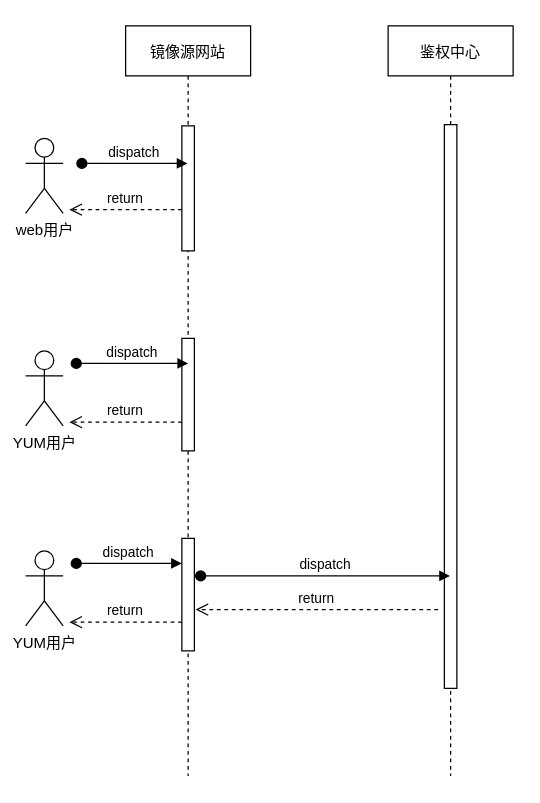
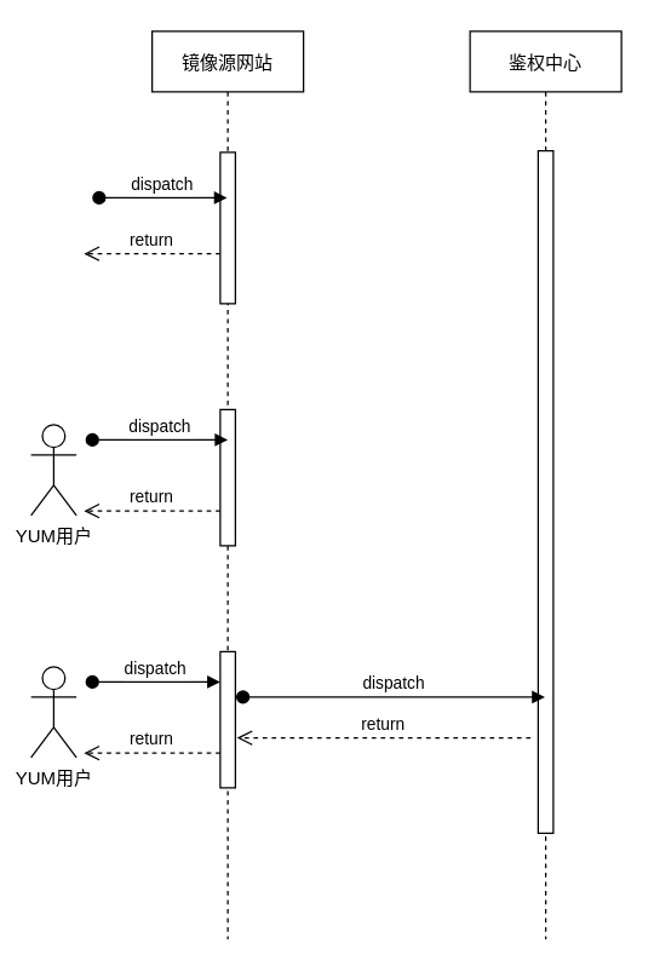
- <mxCell id="12" value="web用户" style="shape=umlActor;verticalLabelPosition=bottom;verticalAlign=top;html=1;outlineConnect=0;" vertex="1" parent="1"><mxGeometry x="20" y="110" width="30" height="60" as="geometry" /></mxCell>
